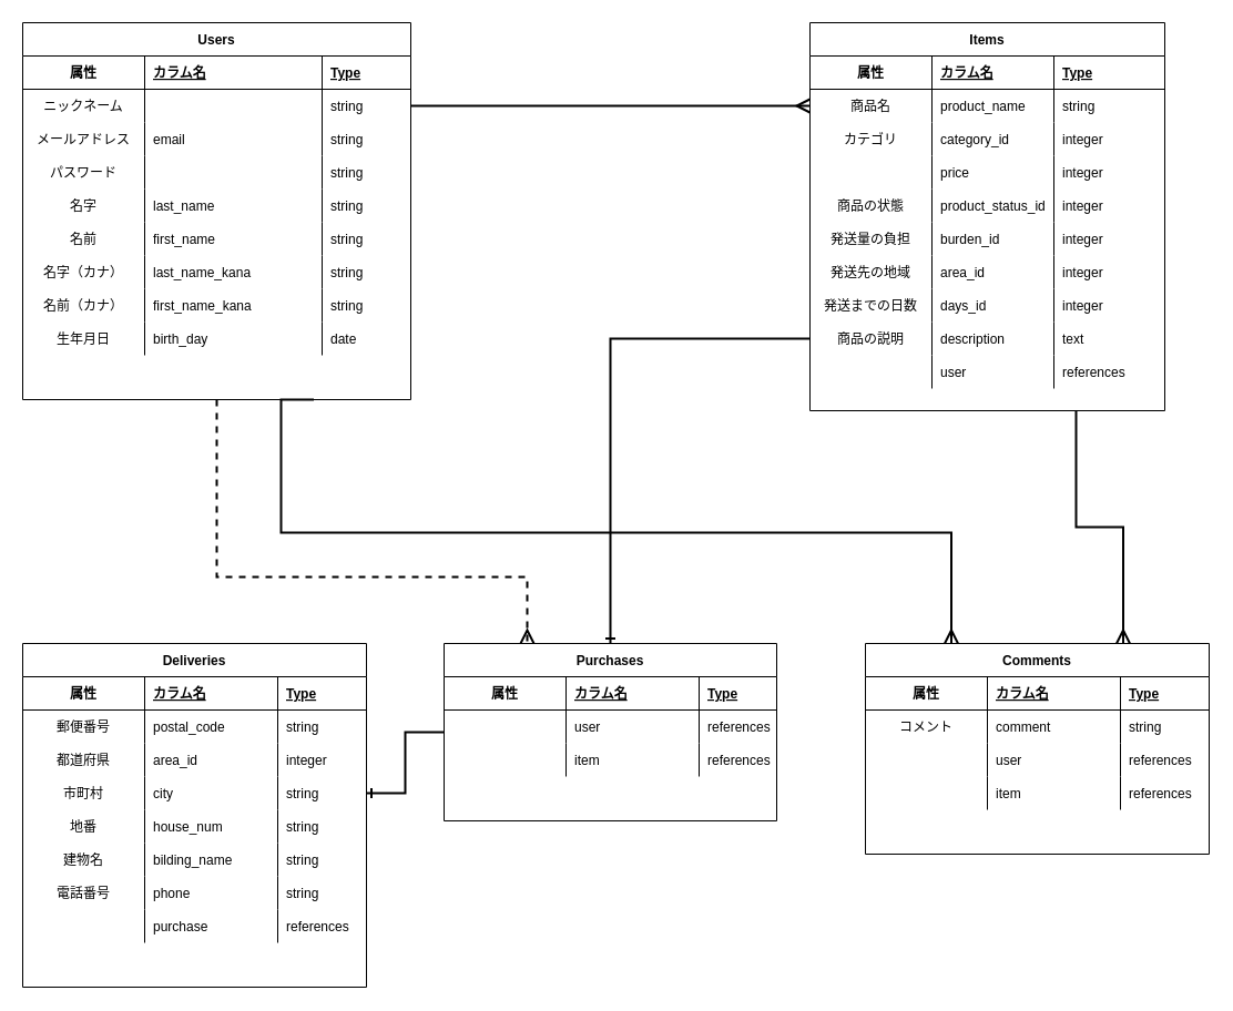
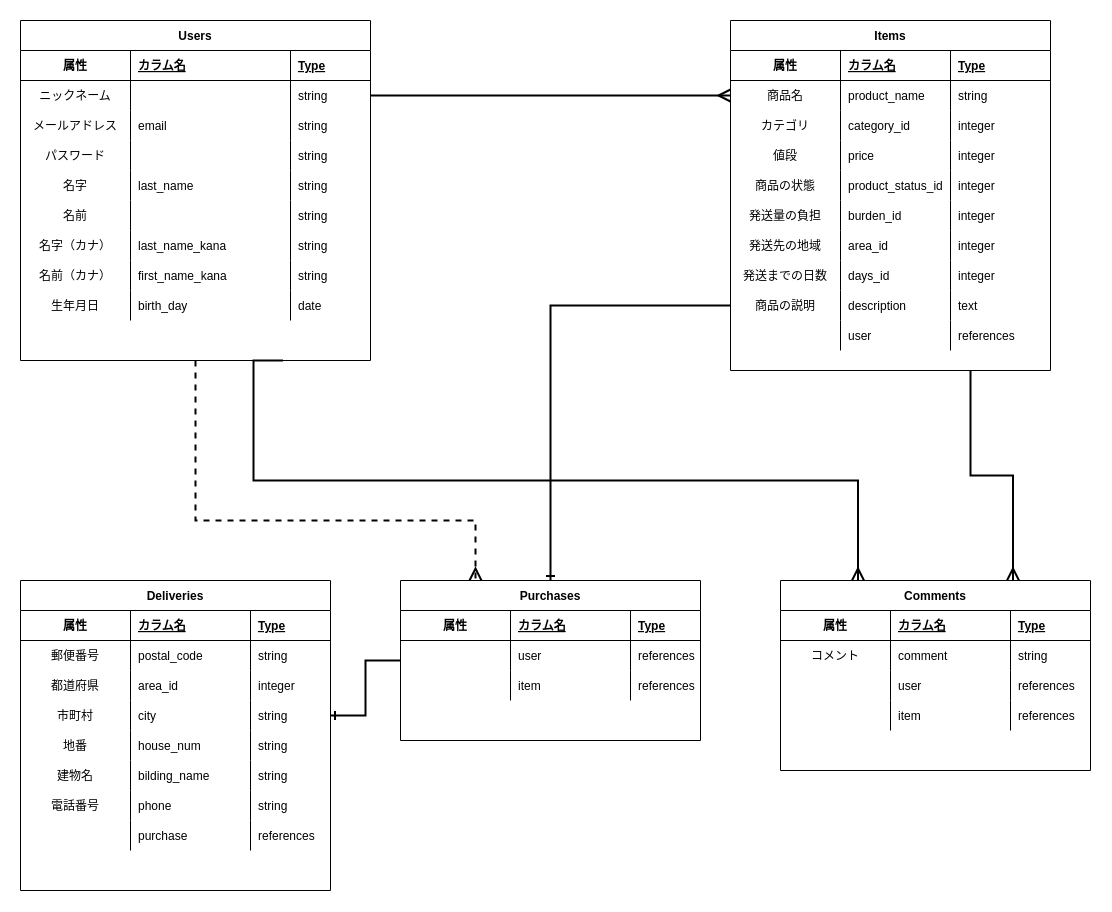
+ <mxCell id="55" value="値段" style="shape=partialRectangle;connectable=0;fillColor=none;top=0;left=0;bottom=0;right=0;editable=1;overflow=hidden;align=center;verticalAlign=middle;" parent="54" vertex="1"><mxGeometry width="110" height="30" as="geometry" /></mxCell>
- <mxCell id="26" value="first_name" style="shape=partialRectangle;connectable=0;fillColor=none;top=0;left=0;bottom=0;right=0;align=left;spacingLeft=6;overflow=hidden;" parent="24" vertex="1"><mxGeometry x="110" width="160" height="30" as="geometry" /></mxCell>
